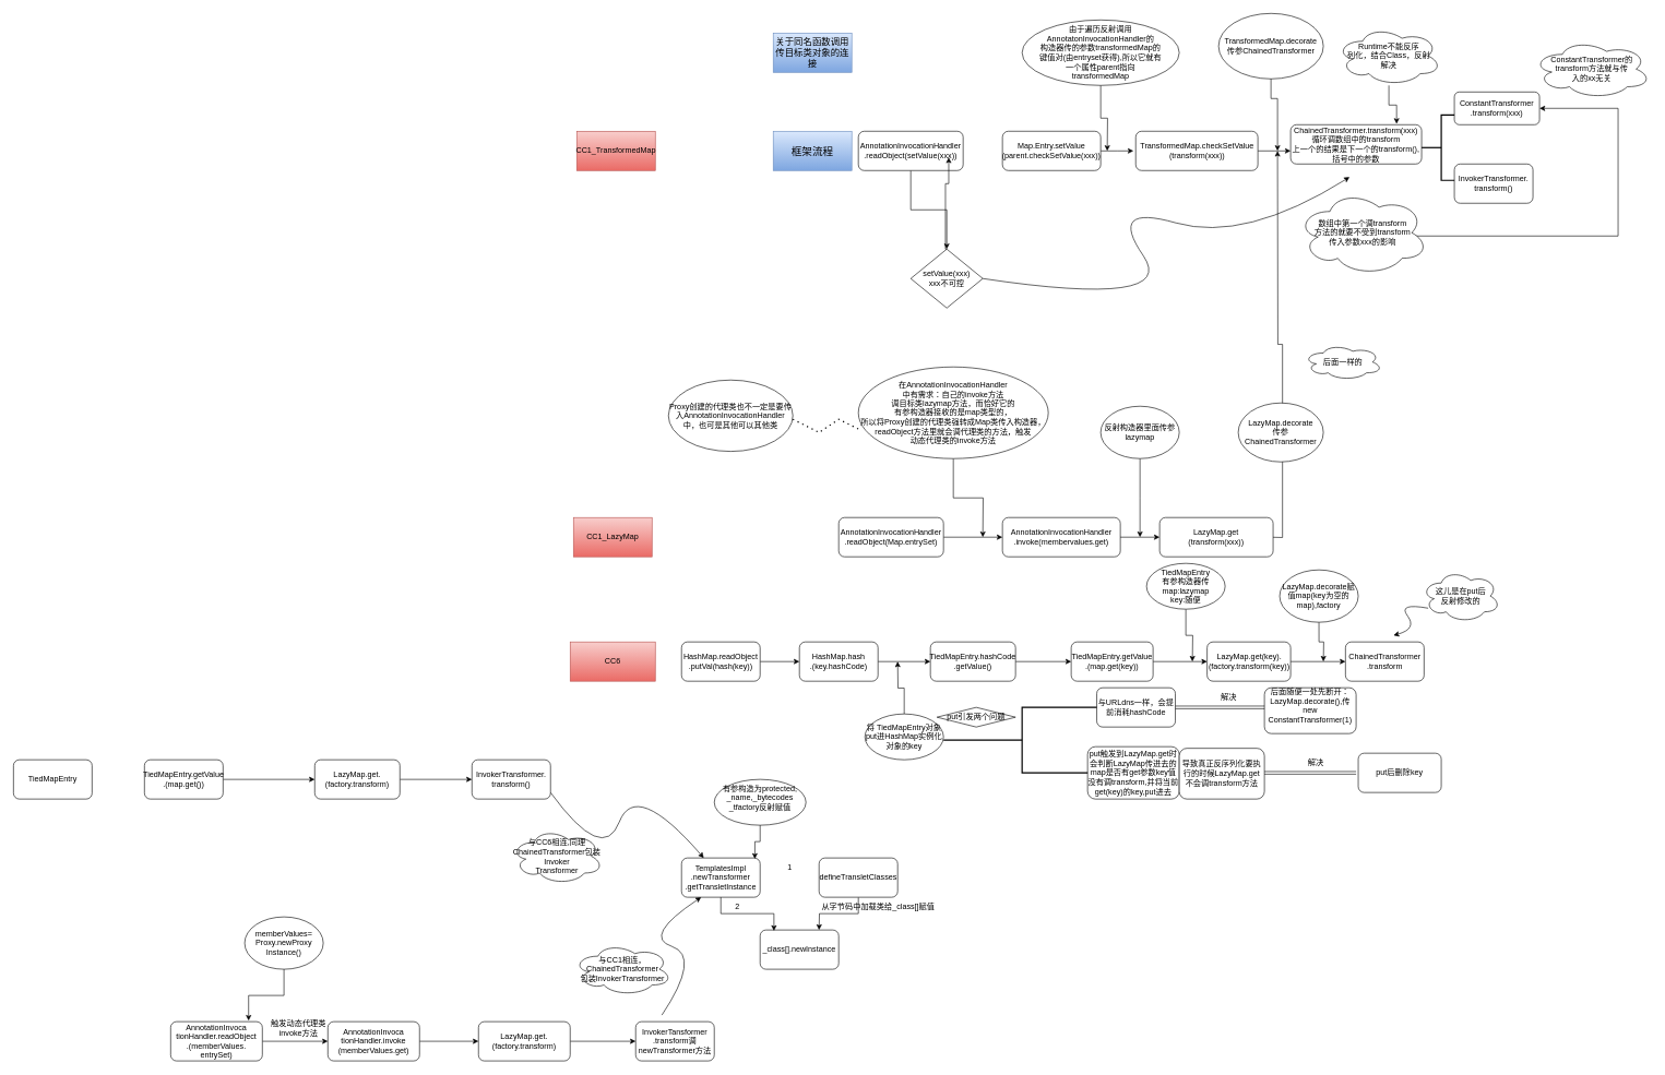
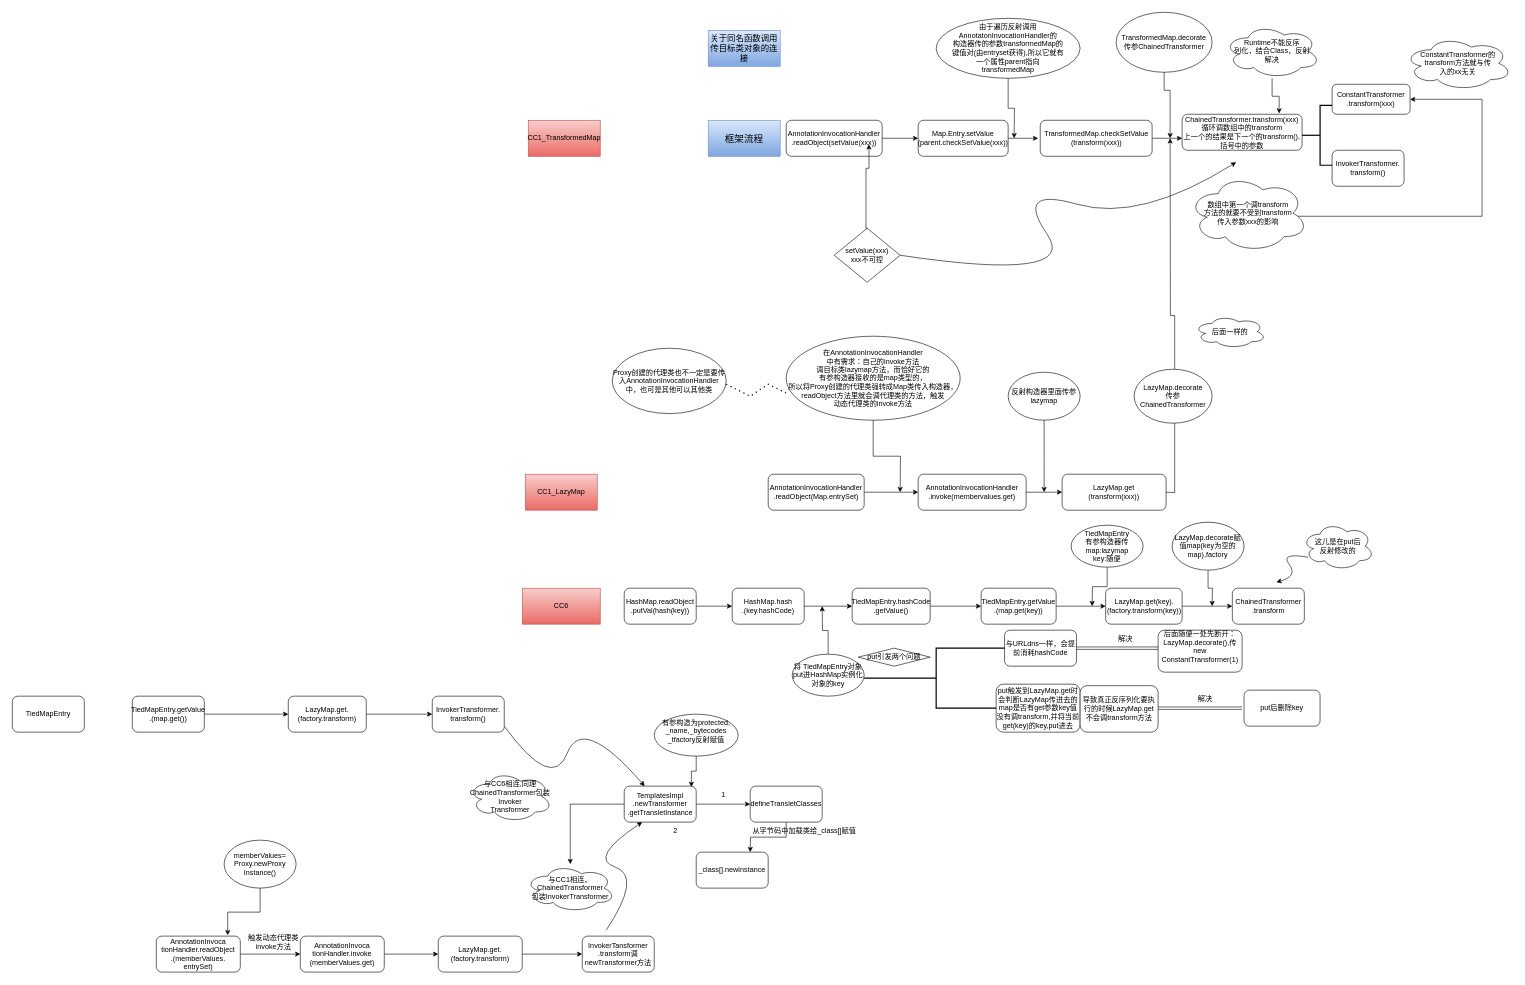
- <mxCell id="2" value="" style="edgeStyle=orthogonalEdgeStyle;rounded=0;orthogonalLoop=1;jettySize=auto;html=1;" parent="1" source="3" target="13" edge="1"><mxGeometry relative="1" as="geometry"><mxPoint x="1560" y="5" as="targetPoint" /></mxGeometry></mxCell>
+ <mxCell id="2" value="" style="edgeStyle=orthogonalEdgeStyle;rounded=0;orthogonalLoop=1;jettySize=auto;html=1;entryX=0;entryY=0.5;entryDx=0;entryDy=0;" parent="1" source="3" target="5" edge="1"><mxGeometry relative="1" as="geometry"><mxPoint x="1560" y="5" as="targetPoint" /></mxGeometry></mxCell>
- <mxCell id="52" value="TiedMapEntry&lt;div&gt;有参构造器传map:lazymap&lt;div&gt;key:随便&lt;/div&gt;&lt;/div&gt;" style="ellipse;whiteSpace=wrap;html=1;" parent="1" vertex="1"><mxGeometry x="1750" y="860" width="120" height="70" as="geometry" /></mxCell>
+ <mxCell id="52" value="TiedMapEntry&lt;div&gt;有参构造器传map:lazymap&lt;div&gt;key:随便&lt;/div&gt;&lt;/div&gt;" style="ellipse;whiteSpace=wrap;html=1;" parent="1" vertex="1"><mxGeometry x="1785" y="875" width="120" height="70" as="geometry" /></mxCell>
- <mxCell id="97" value="与CC6相连,同理&lt;div&gt;ChainedTransformer包装Invoker&lt;/div&gt;&lt;div&gt;Transformer&lt;/div&gt;" style="ellipse;shape=cloud;whiteSpace=wrap;html=1;" vertex="1" parent="1"><mxGeometry x="780" y="1265" width="140" height="85" as="geometry" /></mxCell>
+ <mxCell id="97" value="与CC6相连,同理&lt;div&gt;ChainedTransformer包装Invoker&lt;/div&gt;&lt;div&gt;Transformer&lt;/div&gt;" style="ellipse;shape=cloud;whiteSpace=wrap;html=1;" vertex="1" parent="1"><mxGeometry x="780" y="1285" width="140" height="85" as="geometry" /></mxCell>
+ <mxCell id="73" value="" style="edgeStyle=orthogonalEdgeStyle;rounded=0;orthogonalLoop=1;jettySize=auto;html=1;" parent="1" source="74" target="76" edge="1"><mxGeometry relative="1" as="geometry" /></mxCell>
- <mxCell id="78" style="edgeStyle=orthogonalEdgeStyle;rounded=0;orthogonalLoop=1;jettySize=auto;html=1;entryX=0.176;entryY=0.023;entryDx=0;entryDy=0;entryPerimeter=0;" edge="1" parent="1" source="74" target="77"><mxGeometry relative="1" as="geometry" /></mxCell>
+ <mxCell id="78" style="edgeStyle=orthogonalEdgeStyle;rounded=0;orthogonalLoop=1;jettySize=auto;html=1;" edge="1" parent="1" source="74" target="86"><mxGeometry relative="1" as="geometry" /></mxCell>
